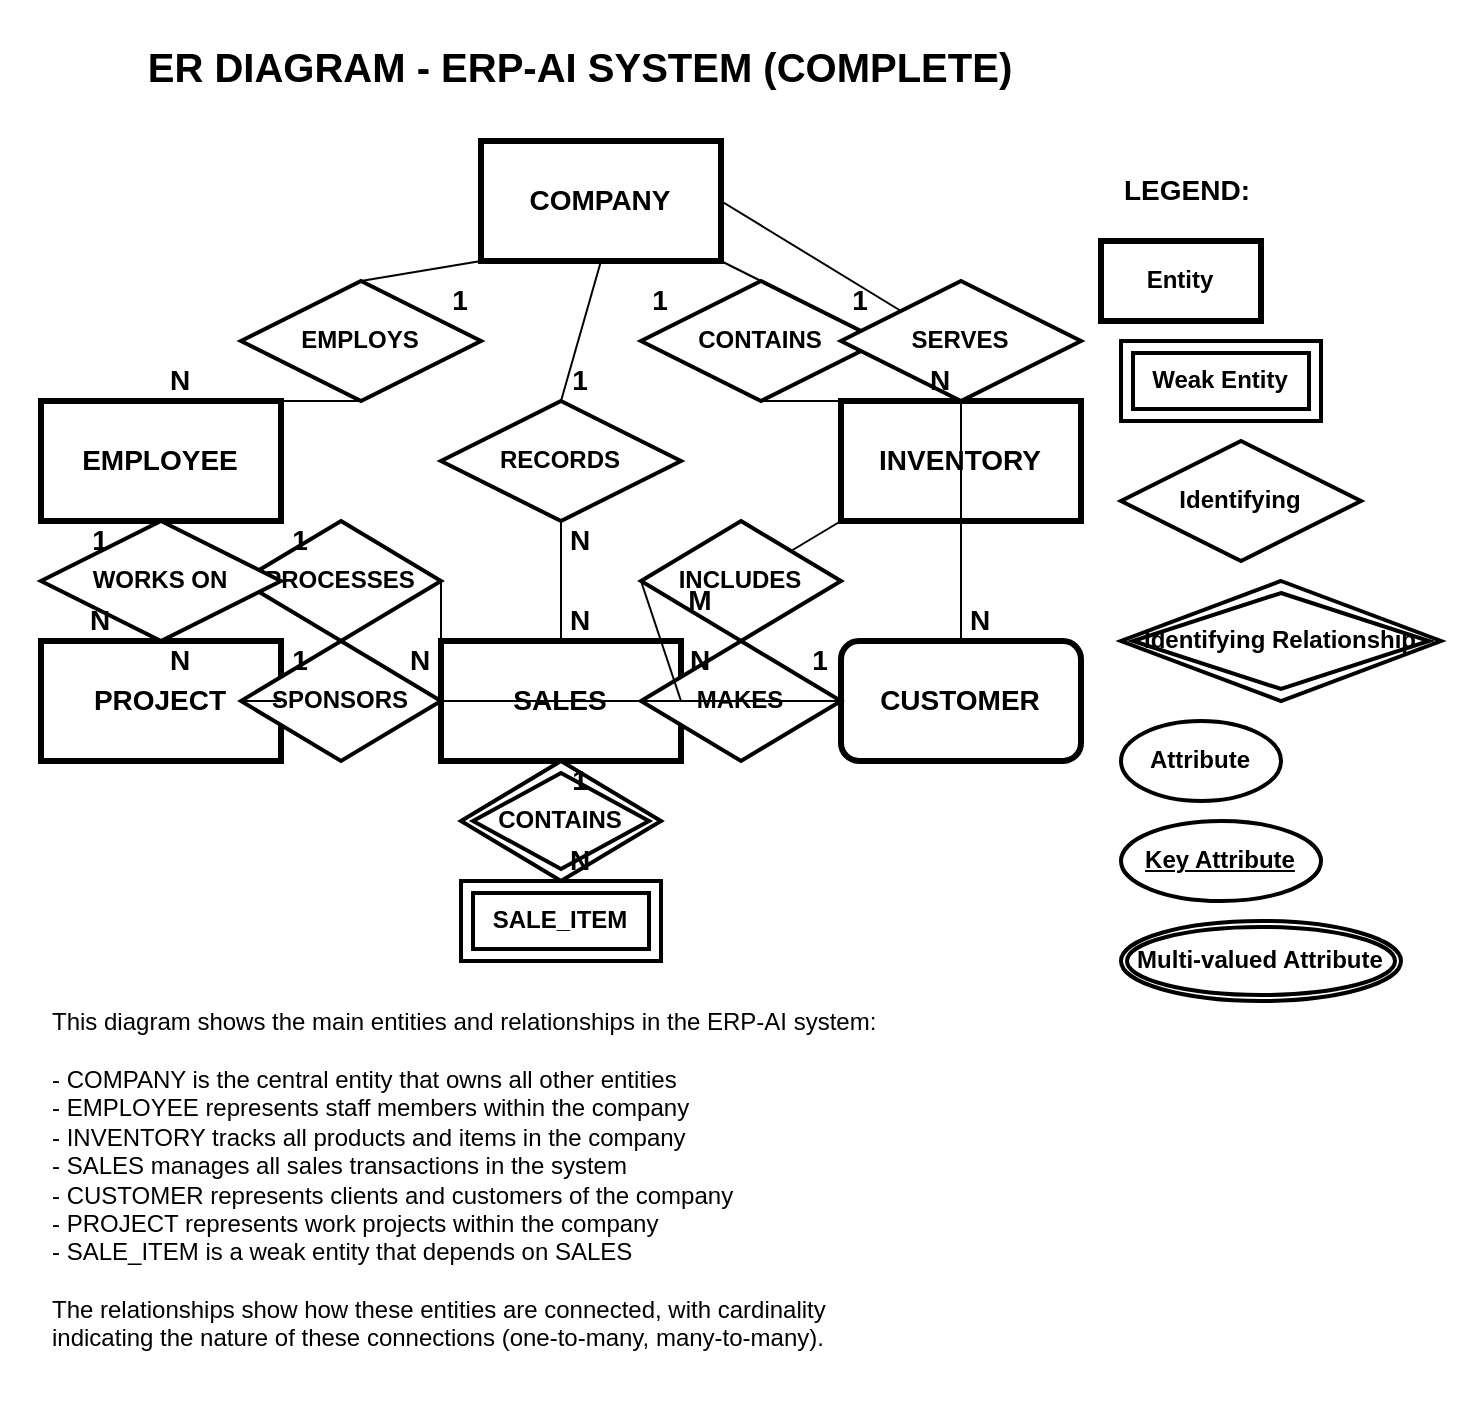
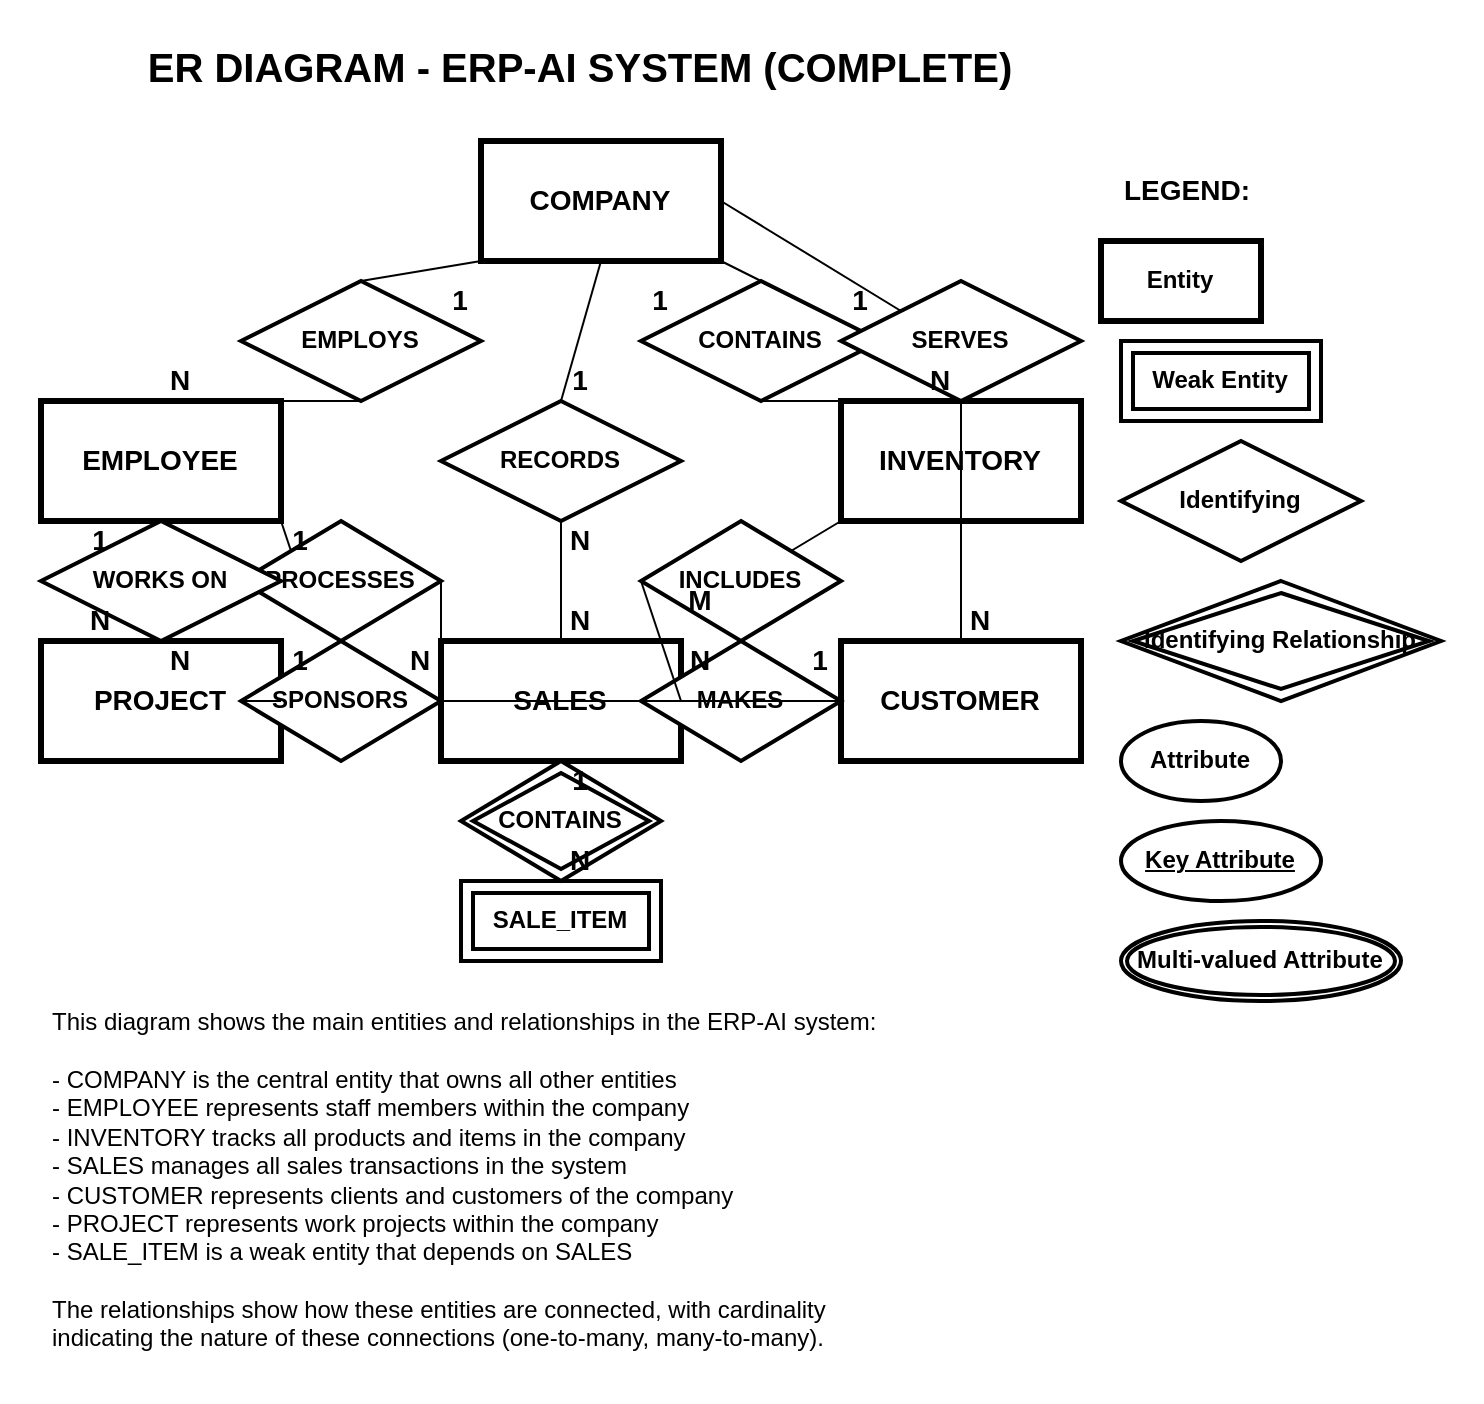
+ <mxCell id="28" value="" style="endArrow=none;html=1;rounded=0;exitX=1;exitY=1;exitDx=0;exitDy=0;entryX=0;entryY=0;entryDx=0;entryDy=0;" parent="1" source="4" target="14" edge="1"><mxGeometry relative="1" as="geometry" /></mxCell>
- <mxCell id="7" value="CUSTOMER" style="whiteSpace=wrap;align=center;verticalAlign=middle;fontStyle=1;strokeWidth=3;fillColor=#FFFFFF;fontSize=14;rounded=1;" parent="1" vertex="1"><mxGeometry x="420" y="320" width="120" height="60" as="geometry" /></mxCell>
+ <mxCell id="7" value="CUSTOMER" style="whiteSpace=wrap;align=center;verticalAlign=middle;fontStyle=1;strokeWidth=3;fillColor=#FFFFFF;fontSize=14;" parent="1" vertex="1"><mxGeometry x="420" y="320" width="120" height="60" as="geometry" /></mxCell>
